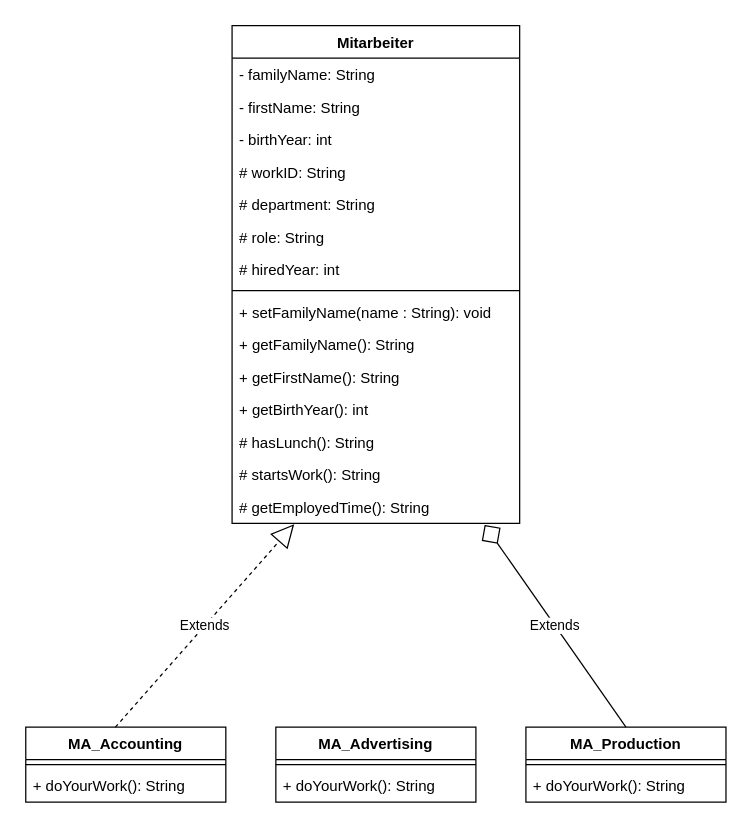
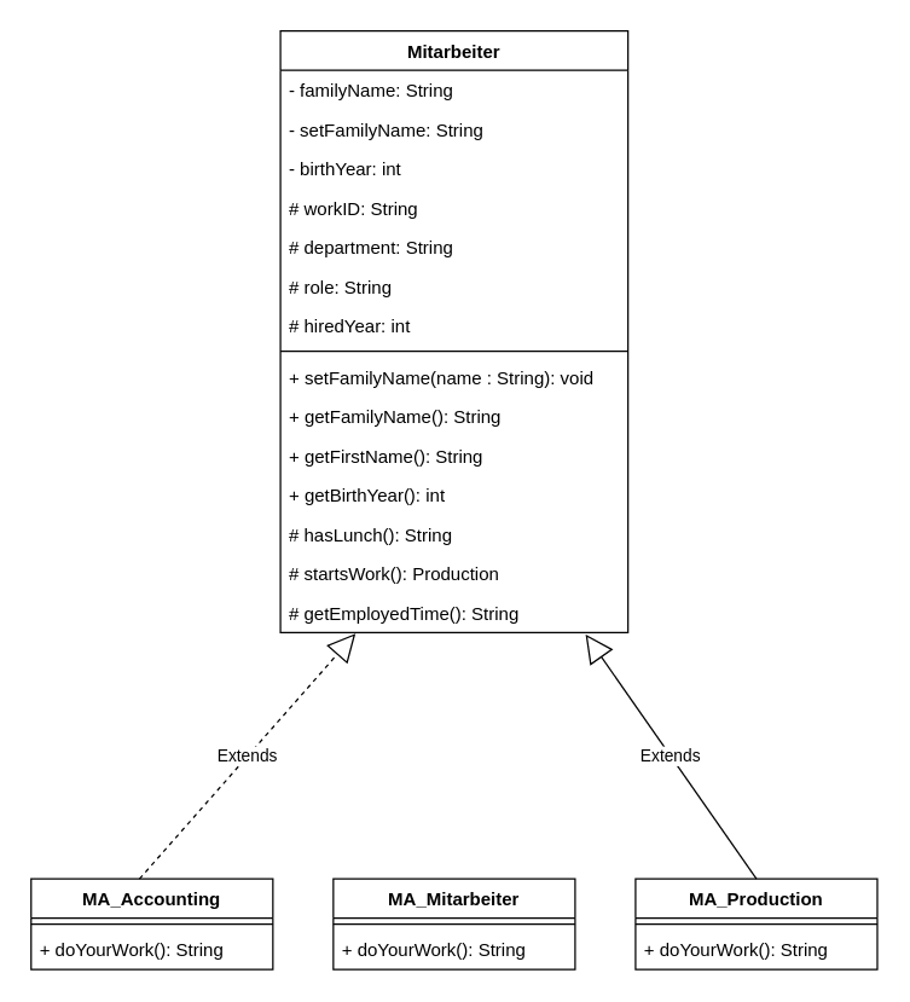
- <mxCell id="4" value="- firstName: String" style="text;strokeColor=none;fillColor=none;align=left;verticalAlign=top;spacingLeft=4;spacingRight=4;overflow=hidden;rotatable=0;points=[[0,0.5],[1,0.5]];portConstraint=eastwest;" parent="2" vertex="1"><mxGeometry y="52" width="230" height="26" as="geometry" /></mxCell>
+ <mxCell id="4" value="- setFamilyName: String" style="text;strokeColor=none;fillColor=none;align=left;verticalAlign=top;spacingLeft=4;spacingRight=4;overflow=hidden;rotatable=0;points=[[0,0.5],[1,0.5]];portConstraint=eastwest;" parent="2" vertex="1"><mxGeometry y="52" width="230" height="26" as="geometry" /></mxCell>
- <mxCell id="16" value="# startsWork(): String" style="text;strokeColor=none;fillColor=none;align=left;verticalAlign=top;spacingLeft=4;spacingRight=4;overflow=hidden;rotatable=0;points=[[0,0.5],[1,0.5]];portConstraint=eastwest;" parent="2" vertex="1"><mxGeometry y="346" width="230" height="26" as="geometry" /></mxCell>
+ <mxCell id="16" value="# startsWork(): Production" style="text;strokeColor=none;fillColor=none;align=left;verticalAlign=top;spacingLeft=4;spacingRight=4;overflow=hidden;rotatable=0;points=[[0,0.5],[1,0.5]];portConstraint=eastwest;" parent="2" vertex="1"><mxGeometry y="346" width="230" height="26" as="geometry" /></mxCell>
- <mxCell id="28" value="Extends" style="endArrow=diamond;endSize=16;endFill=0;html=1;exitX=0.5;exitY=0;exitDx=0;exitDy=0;entryX=0.878;entryY=1.05;entryDx=0;entryDy=0;entryPerimeter=0;" parent="1" source="24" target="17" edge="1"><mxGeometry width="160" relative="1" as="geometry"><mxPoint x="69.5" y="716.5" as="sourcePoint" /><mxPoint x="320" y="421" as="targetPoint" /></mxGeometry></mxCell>
+ <mxCell id="28" value="Extends" style="endArrow=block;endSize=16;endFill=0;html=1;exitX=0.5;exitY=0;exitDx=0;exitDy=0;entryX=0.878;entryY=1.05;entryDx=0;entryDy=0;entryPerimeter=0;" parent="1" source="24" target="17" edge="1"><mxGeometry width="160" relative="1" as="geometry"><mxPoint x="69.5" y="716.5" as="sourcePoint" /><mxPoint x="320" y="421" as="targetPoint" /></mxGeometry></mxCell>
- <mxCell id="21" value="MA_Advertising" style="swimlane;fontStyle=1;align=center;verticalAlign=top;childLayout=stackLayout;horizontal=1;startSize=26;horizontalStack=0;resizeParent=1;resizeParentMax=0;resizeLast=0;collapsible=1;marginBottom=0;" parent="1" vertex="1"><mxGeometry x="220" y="581" width="160" height="60" as="geometry" /></mxCell>
+ <mxCell id="21" value="MA_Mitarbeiter" style="swimlane;fontStyle=1;align=center;verticalAlign=top;childLayout=stackLayout;horizontal=1;startSize=26;horizontalStack=0;resizeParent=1;resizeParentMax=0;resizeLast=0;collapsible=1;marginBottom=0;" parent="1" vertex="1"><mxGeometry x="220" y="581" width="160" height="60" as="geometry" /></mxCell>
